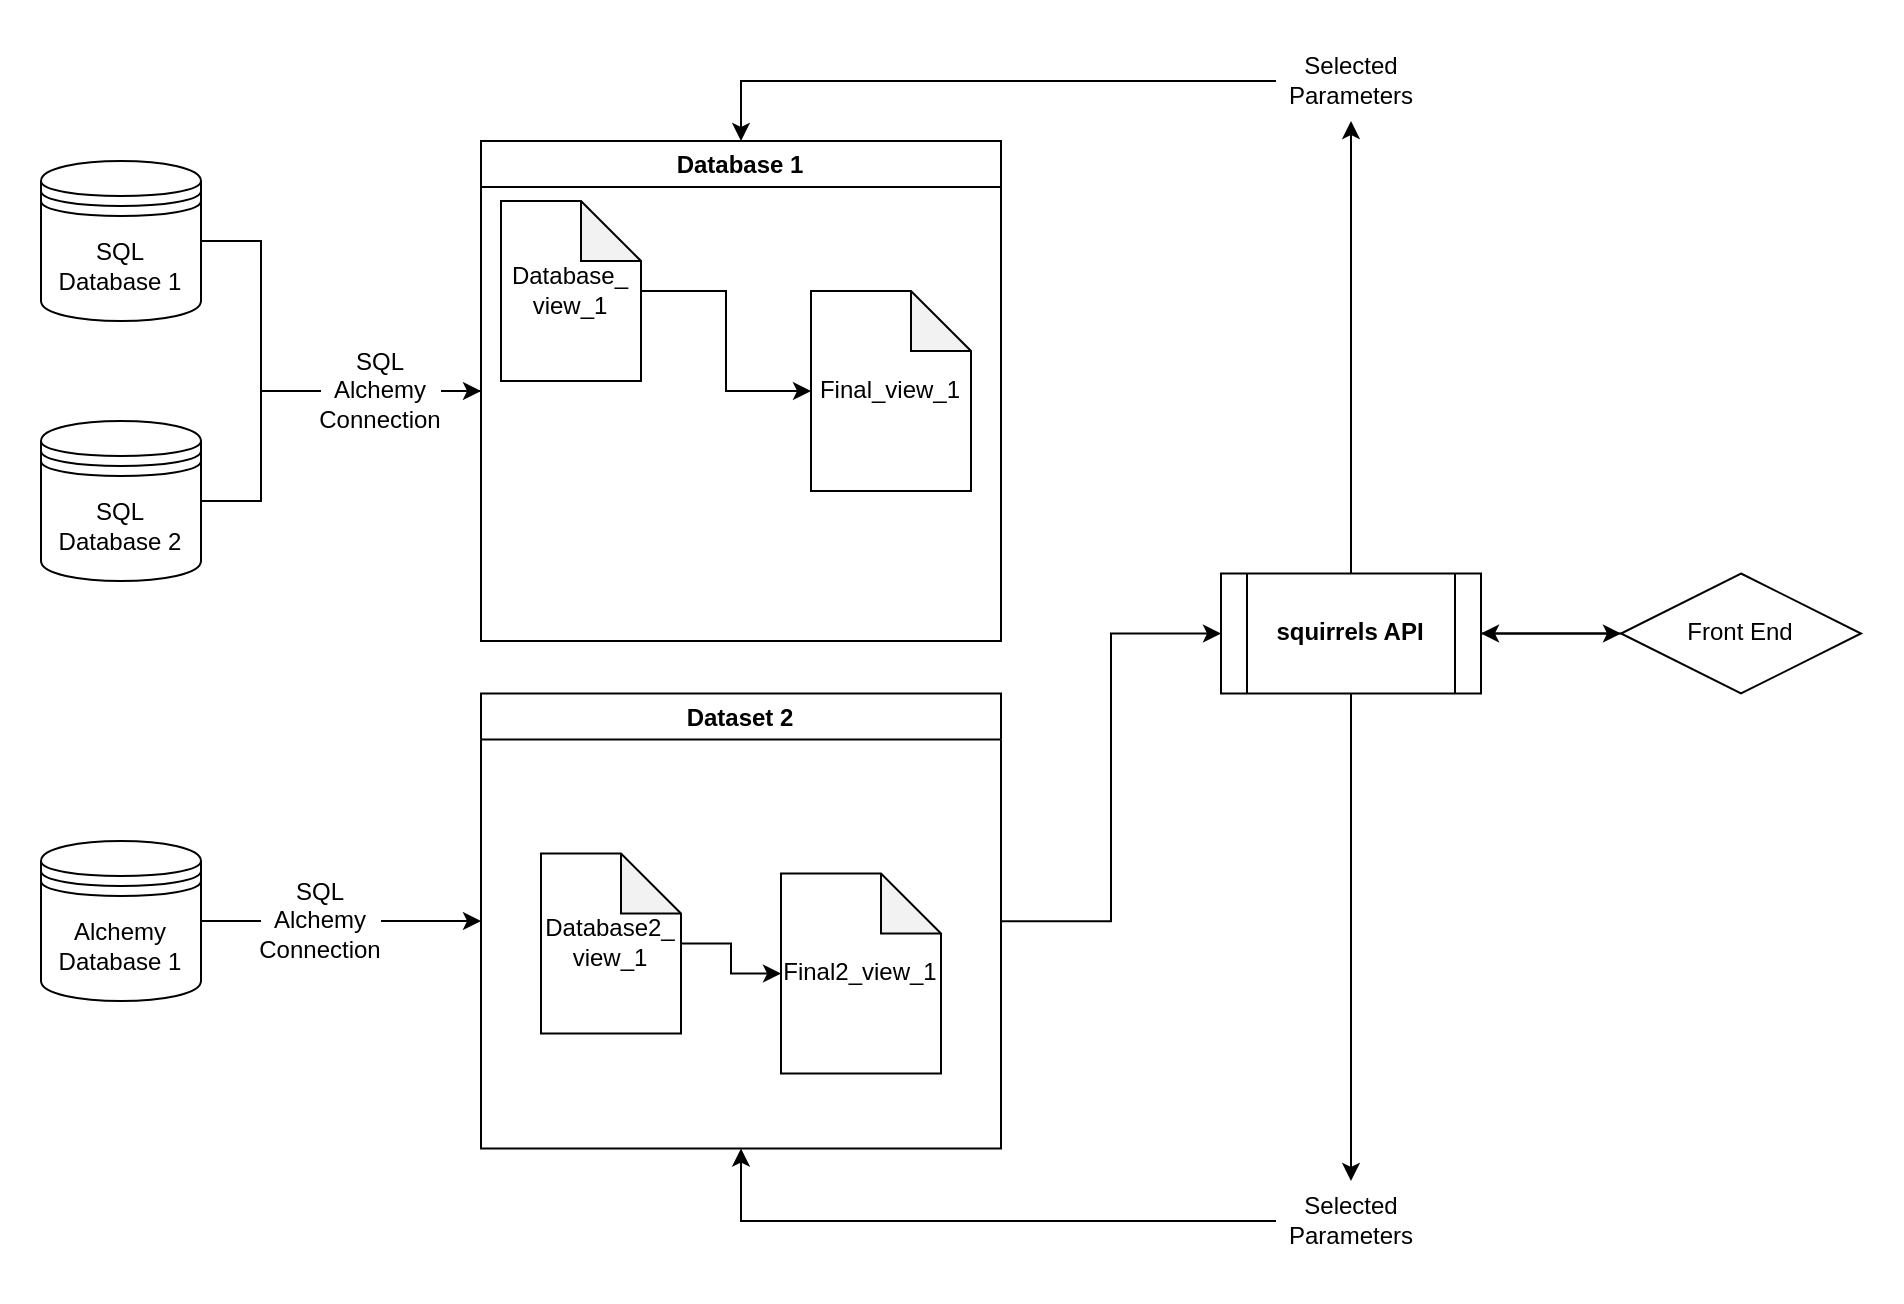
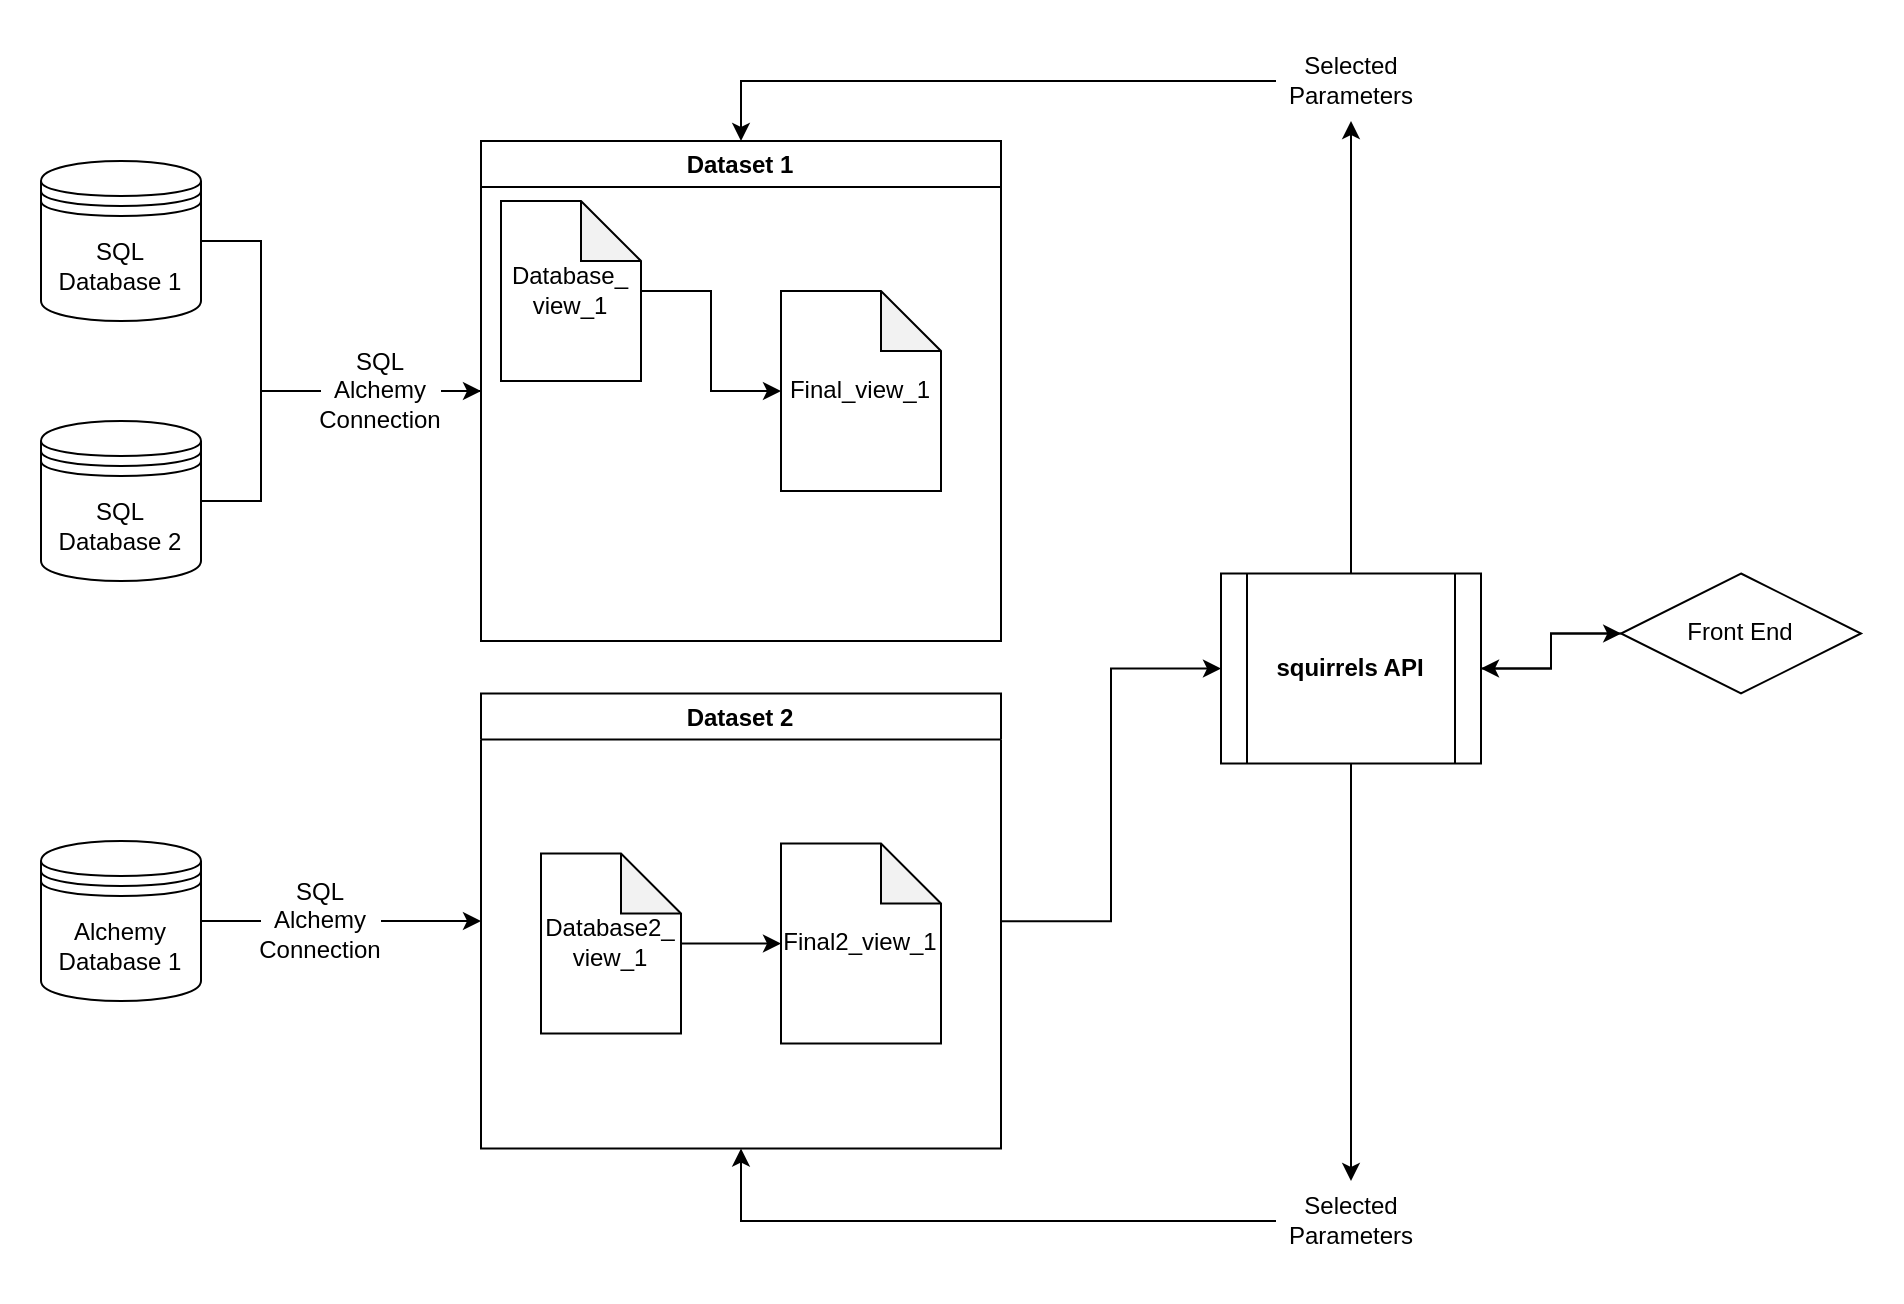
- <mxCell id="8" value="Database 1" style="swimlane;" vertex="1" parent="1"><mxGeometry x="240" y="70" width="260" height="250" as="geometry" /></mxCell>
+ <mxCell id="8" value="Dataset 1" style="swimlane;" vertex="1" parent="1"><mxGeometry x="240" y="70" width="260" height="250" as="geometry" /></mxCell>
- <mxCell id="11" value="Final_view_1" style="shape=note;whiteSpace=wrap;html=1;backgroundOutline=1;darkOpacity=0.05;" vertex="1" parent="8"><mxGeometry x="165" y="75" width="80" height="100" as="geometry" /></mxCell>
+ <mxCell id="11" value="Final_view_1" style="shape=note;whiteSpace=wrap;html=1;backgroundOutline=1;darkOpacity=0.05;" vertex="1" parent="8"><mxGeometry x="150" y="75" width="80" height="100" as="geometry" /></mxCell>
- <mxCell id="21" value="&lt;b&gt;squirrels API&lt;/b&gt;" style="shape=process;whiteSpace=wrap;html=1;backgroundOutline=1;" vertex="1" parent="1"><mxGeometry x="610" y="286.25" width="130" height="60" as="geometry" /></mxCell>
+ <mxCell id="21" value="&lt;b&gt;squirrels API&lt;/b&gt;" style="shape=process;whiteSpace=wrap;html=1;backgroundOutline=1;" vertex="1" parent="1"><mxGeometry x="610" y="286.25" width="130" height="95" as="geometry" /></mxCell>
- <mxCell id="17" value="Final2_view_1" style="shape=note;whiteSpace=wrap;html=1;backgroundOutline=1;darkOpacity=0.05;" vertex="1" parent="14"><mxGeometry x="150" y="90" width="80" height="100" as="geometry" /></mxCell>
+ <mxCell id="17" value="Final2_view_1" style="shape=note;whiteSpace=wrap;html=1;backgroundOutline=1;darkOpacity=0.05;" vertex="1" parent="14"><mxGeometry x="150" y="75" width="80" height="100" as="geometry" /></mxCell>
